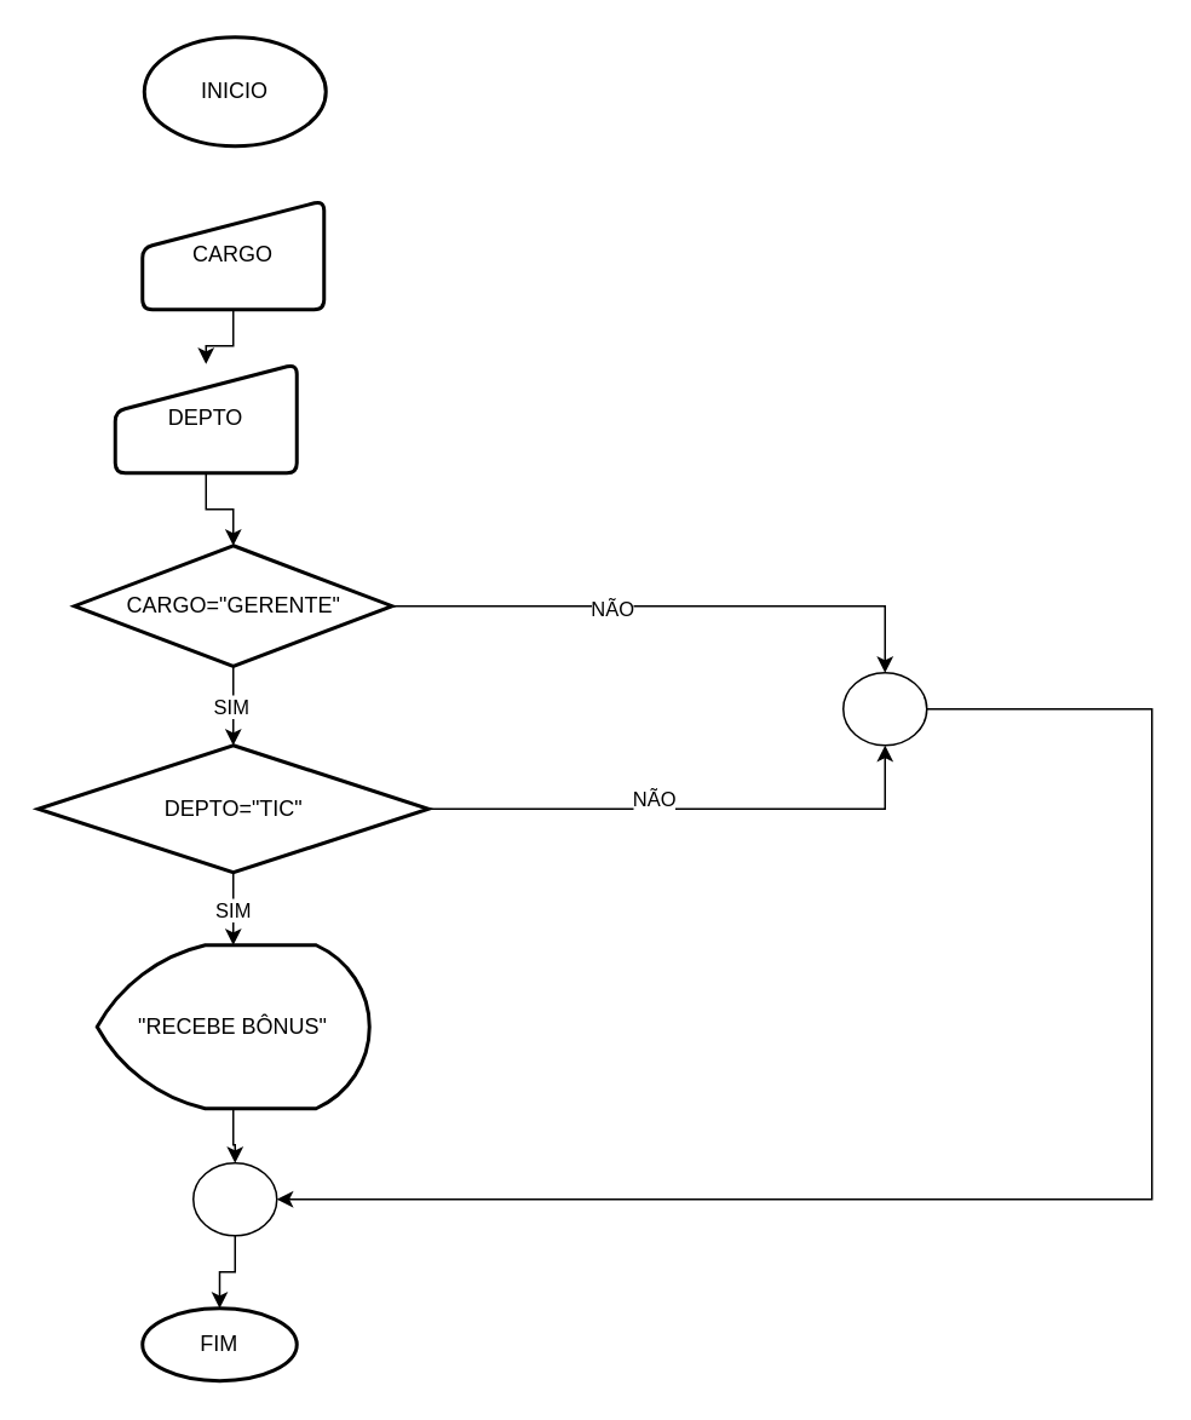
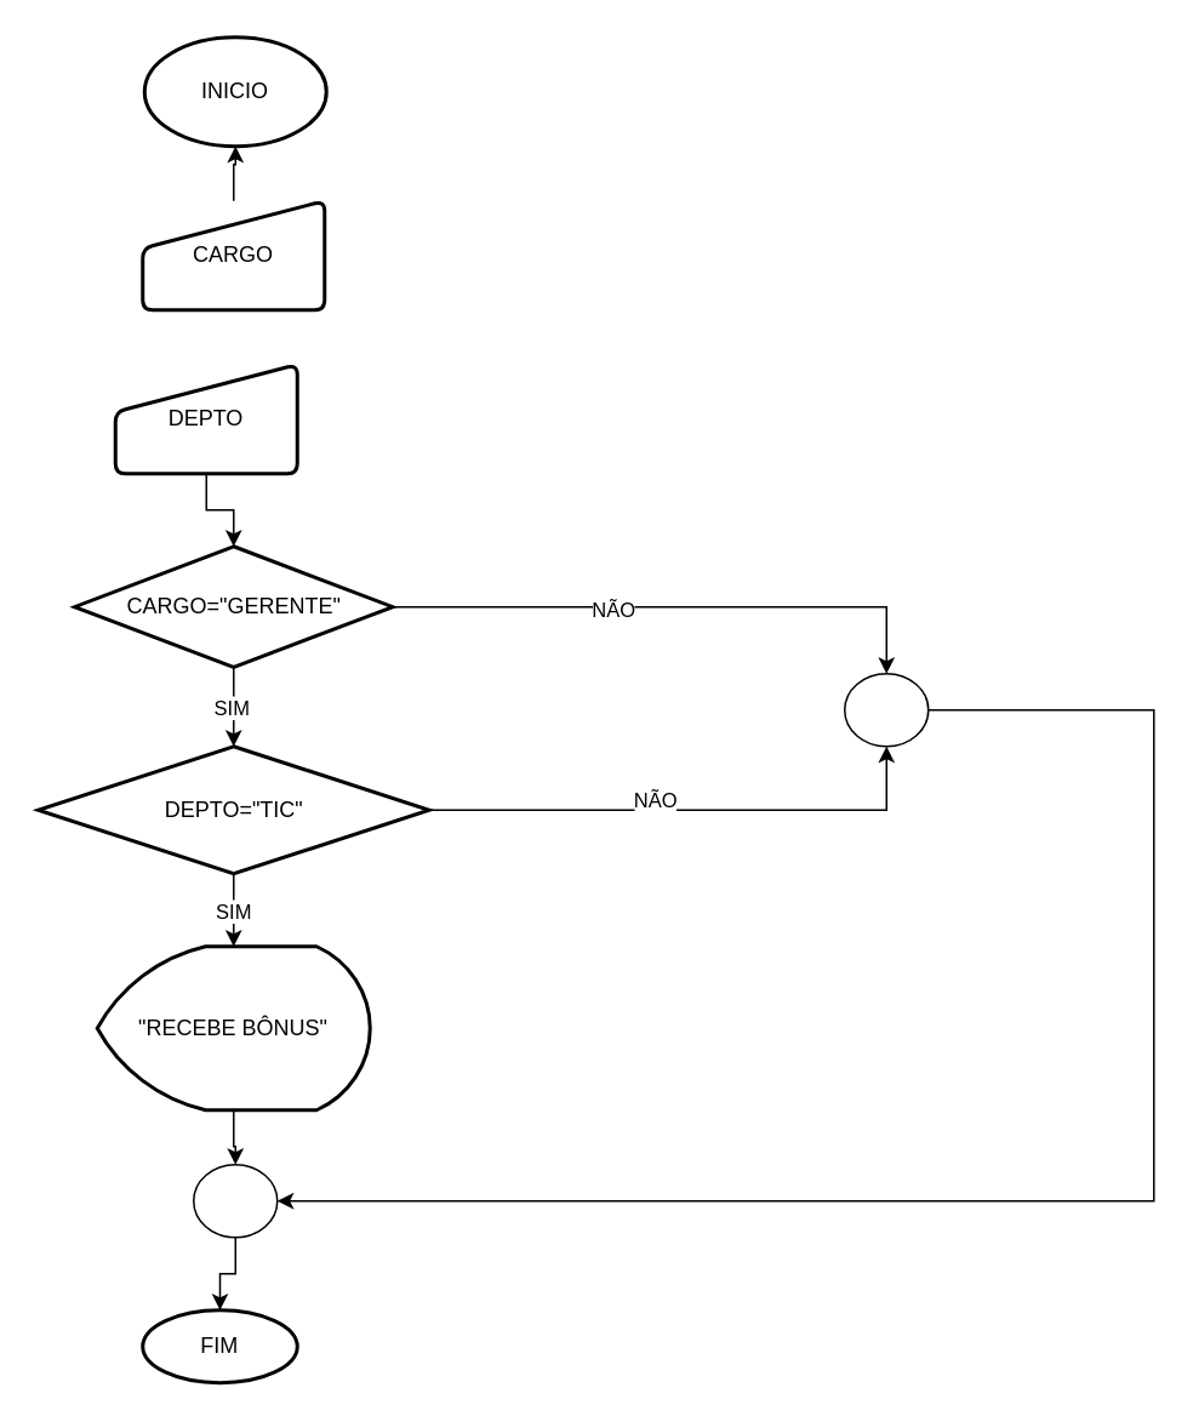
- <mxCell id="3" style="edgeStyle=orthogonalEdgeStyle;rounded=0;orthogonalLoop=1;jettySize=auto;html=1;" edge="1" parent="1" source="4" target="6"><mxGeometry relative="1" as="geometry" /></mxCell>
+ <mxCell id="3" style="edgeStyle=orthogonalEdgeStyle;rounded=0;orthogonalLoop=1;jettySize=auto;html=1;" edge="1" parent="1" source="4" target="2"><mxGeometry relative="1" as="geometry" /></mxCell>
